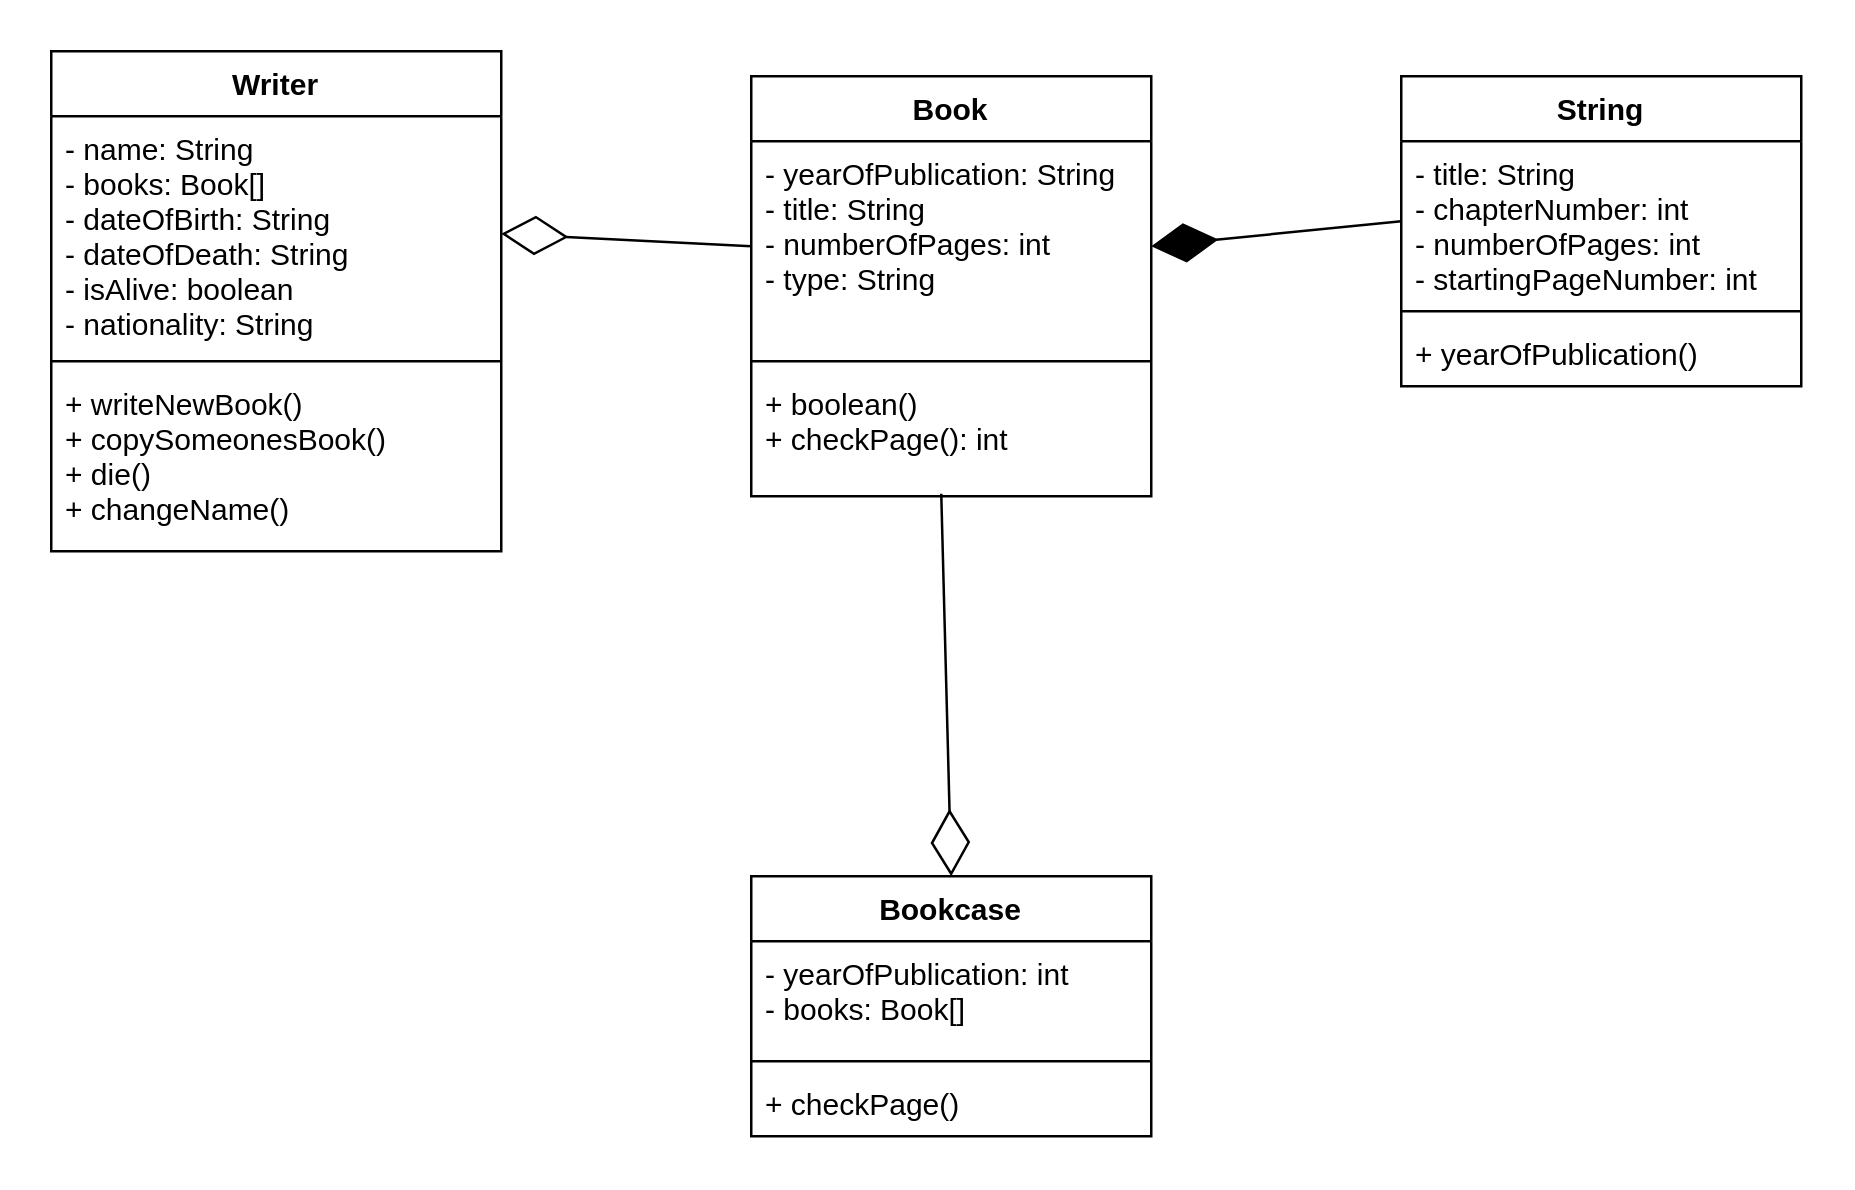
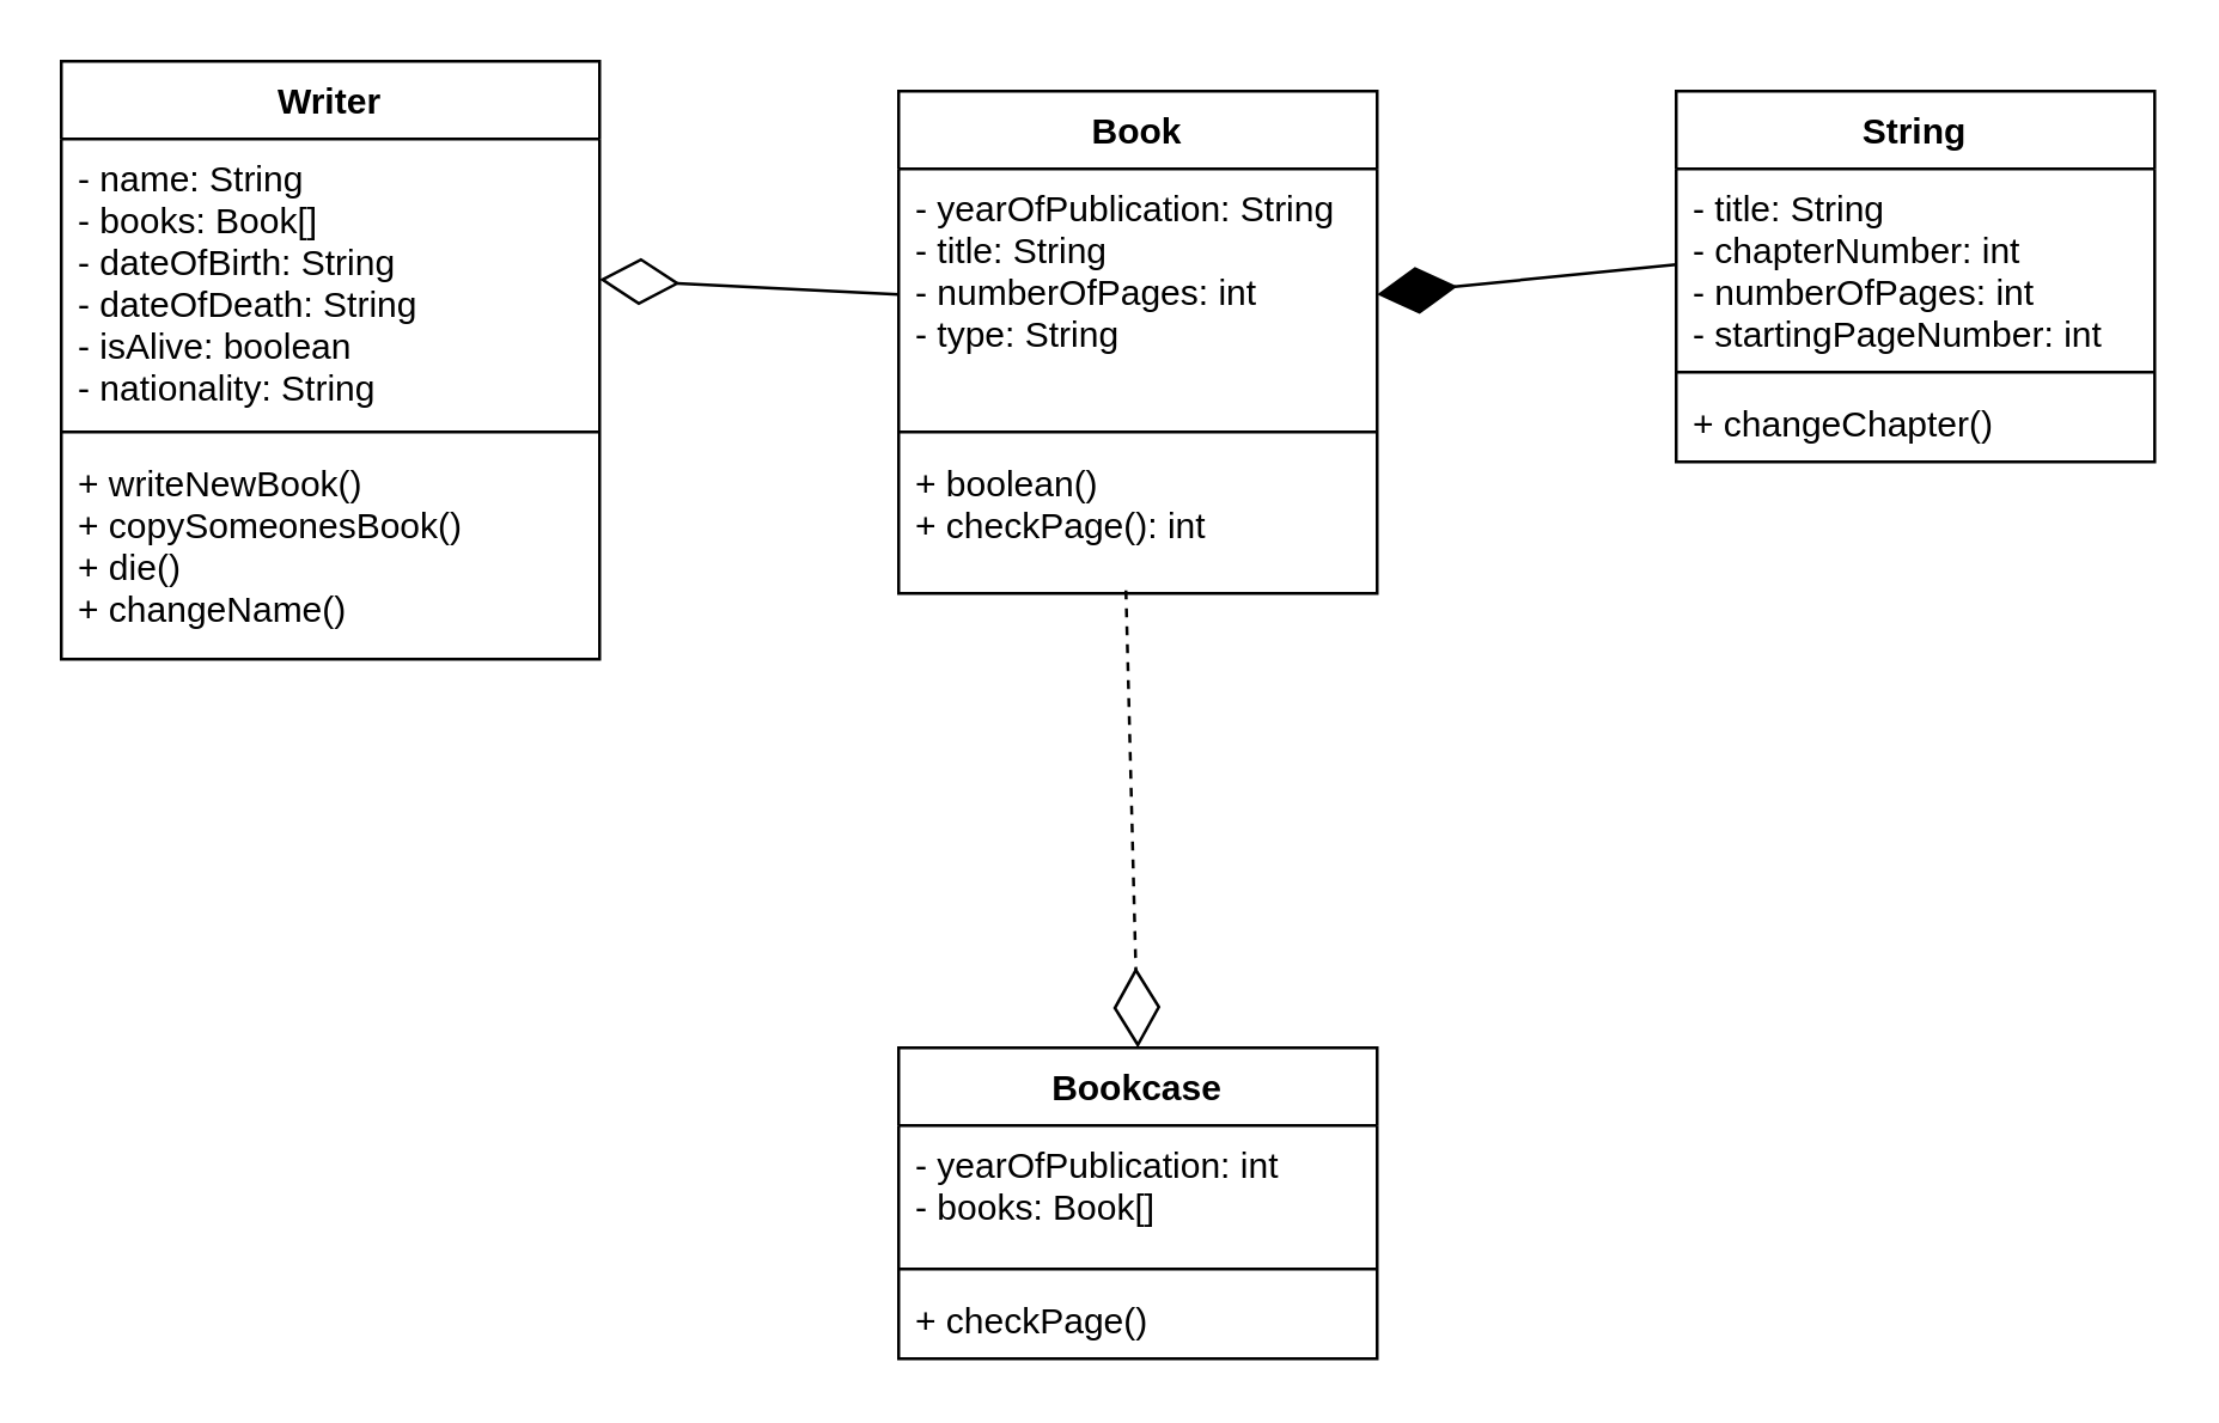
- <mxCell id="19" value="+ yearOfPublication()" style="text;strokeColor=none;fillColor=none;align=left;verticalAlign=top;spacingLeft=4;spacingRight=4;overflow=hidden;rotatable=0;points=[[0,0.5],[1,0.5]];portConstraint=eastwest;" vertex="1" parent="16"><mxGeometry y="98" width="160" height="26" as="geometry" /></mxCell>
+ <mxCell id="19" value="+ changeChapter()" style="text;strokeColor=none;fillColor=none;align=left;verticalAlign=top;spacingLeft=4;spacingRight=4;overflow=hidden;rotatable=0;points=[[0,0.5],[1,0.5]];portConstraint=eastwest;" vertex="1" parent="16"><mxGeometry y="98" width="160" height="26" as="geometry" /></mxCell>
- <mxCell id="15" value="" style="endArrow=diamondThin;endFill=0;endSize=24;html=1;rounded=0;exitX=0.475;exitY=0.98;exitDx=0;exitDy=0;exitPerimeter=0;entryX=0.5;entryY=0;entryDx=0;entryDy=0;" edge="1" parent="1" source="9" target="11"><mxGeometry width="160" relative="1" as="geometry"><mxPoint x="210" y="300" as="sourcePoint" /><mxPoint x="370" y="300" as="targetPoint" /></mxGeometry></mxCell>
+ <mxCell id="15" value="" style="endArrow=diamondThin;endFill=0;endSize=24;html=1;rounded=0;exitX=0.475;exitY=0.98;exitDx=0;exitDy=0;exitPerimeter=0;entryX=0.5;entryY=0;entryDx=0;entryDy=0;dashed=1;" edge="1" parent="1" source="9" target="11"><mxGeometry width="160" relative="1" as="geometry"><mxPoint x="210" y="300" as="sourcePoint" /><mxPoint x="370" y="300" as="targetPoint" /></mxGeometry></mxCell>
